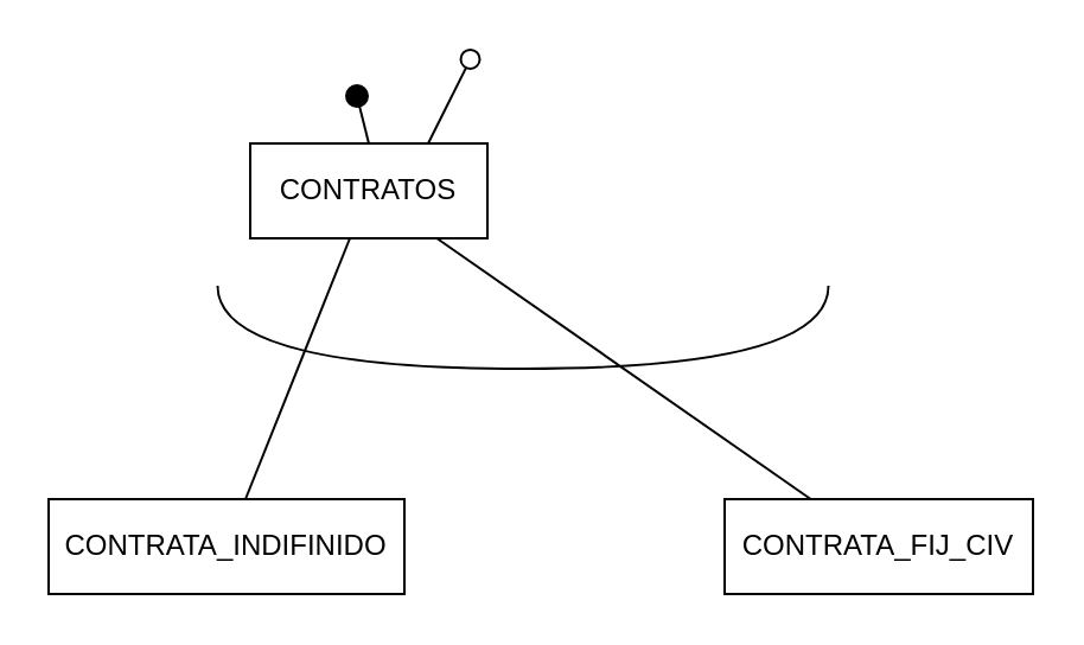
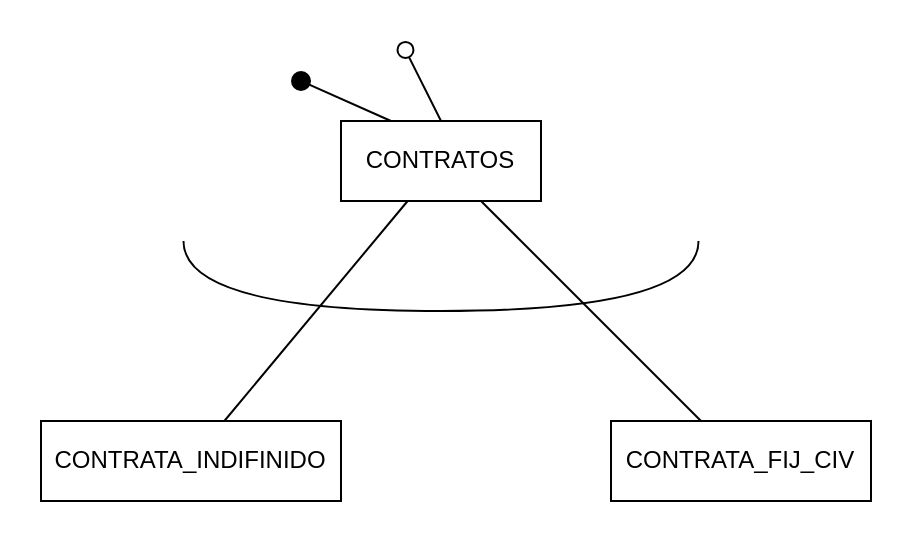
- <mxCell id="2" value="CONTRATOS" style="whiteSpace=wrap;html=1;align=center;" vertex="1" parent="1"><mxGeometry x="105" y="60" width="100" height="40" as="geometry" /></mxCell>
+ <mxCell id="2" value="CONTRATOS" style="whiteSpace=wrap;html=1;align=center;" vertex="1" parent="1"><mxGeometry x="170" y="60" width="100" height="40" as="geometry" /></mxCell>
